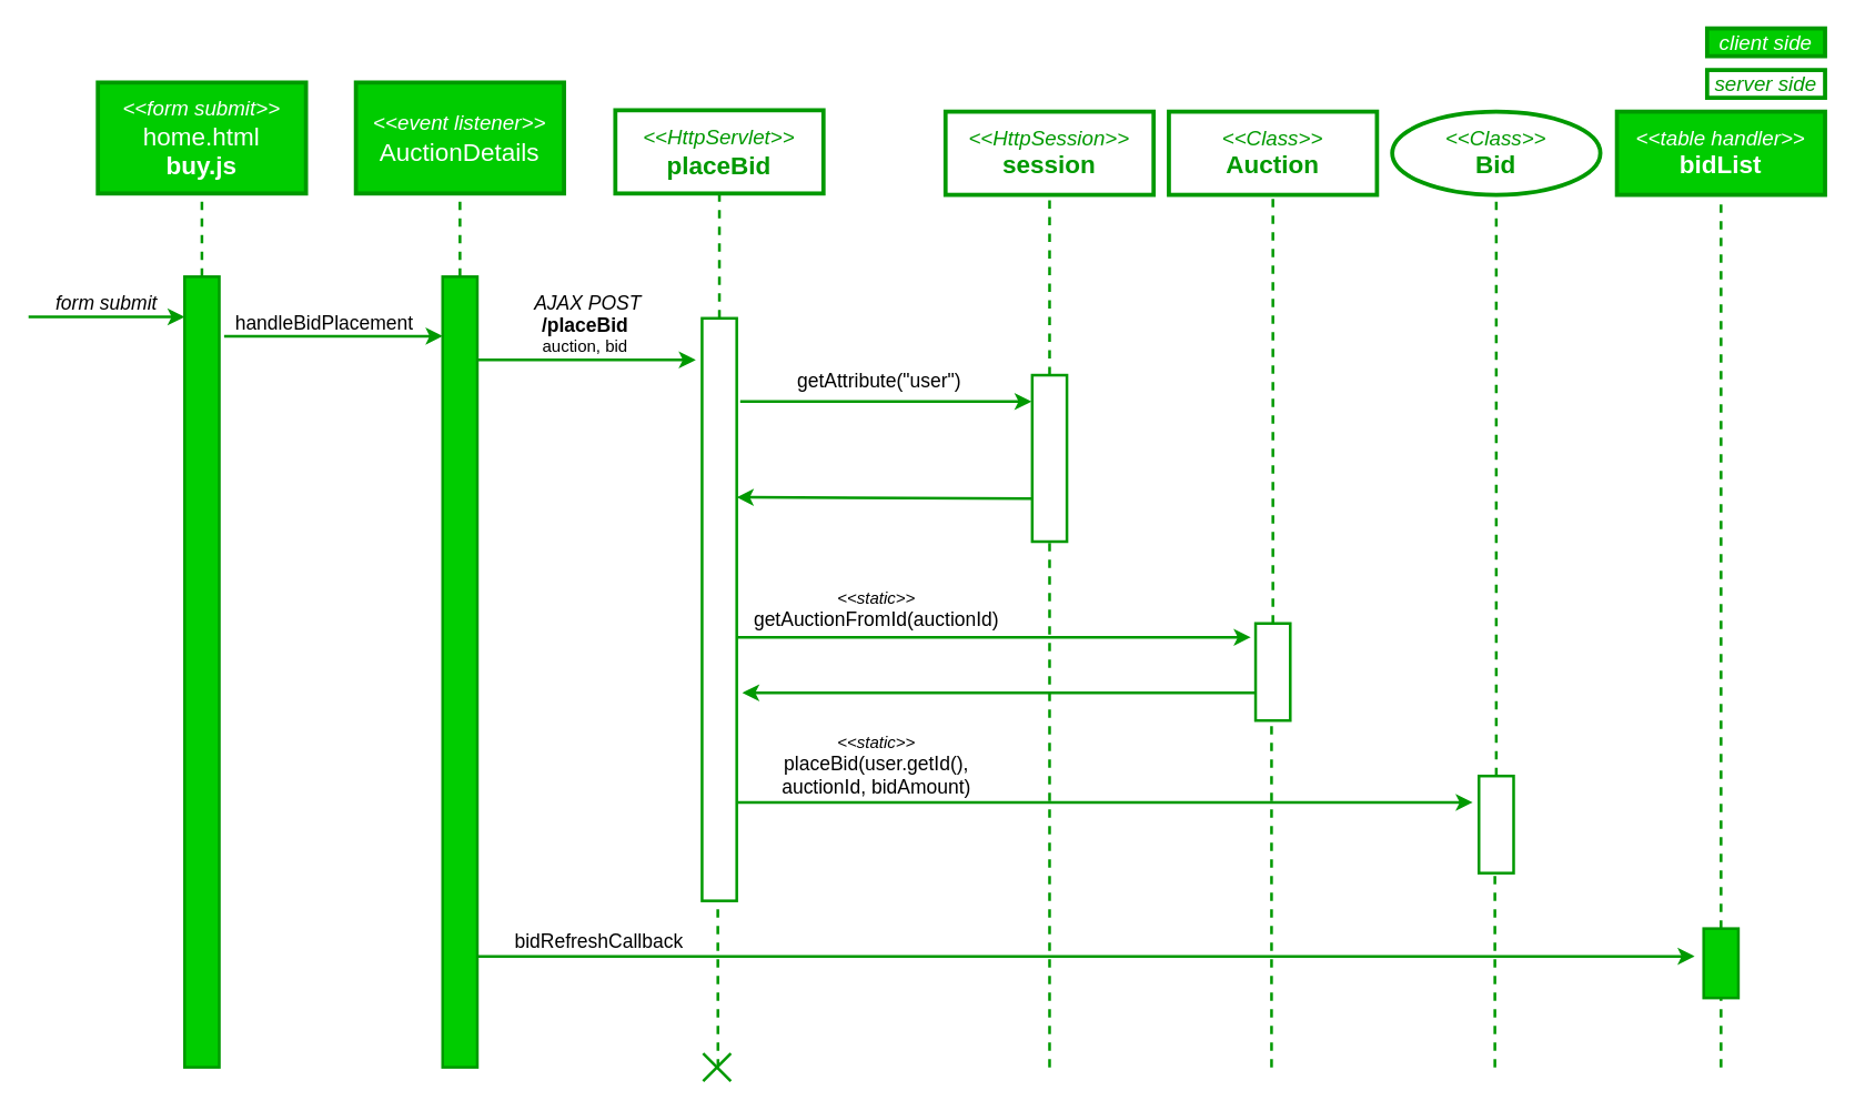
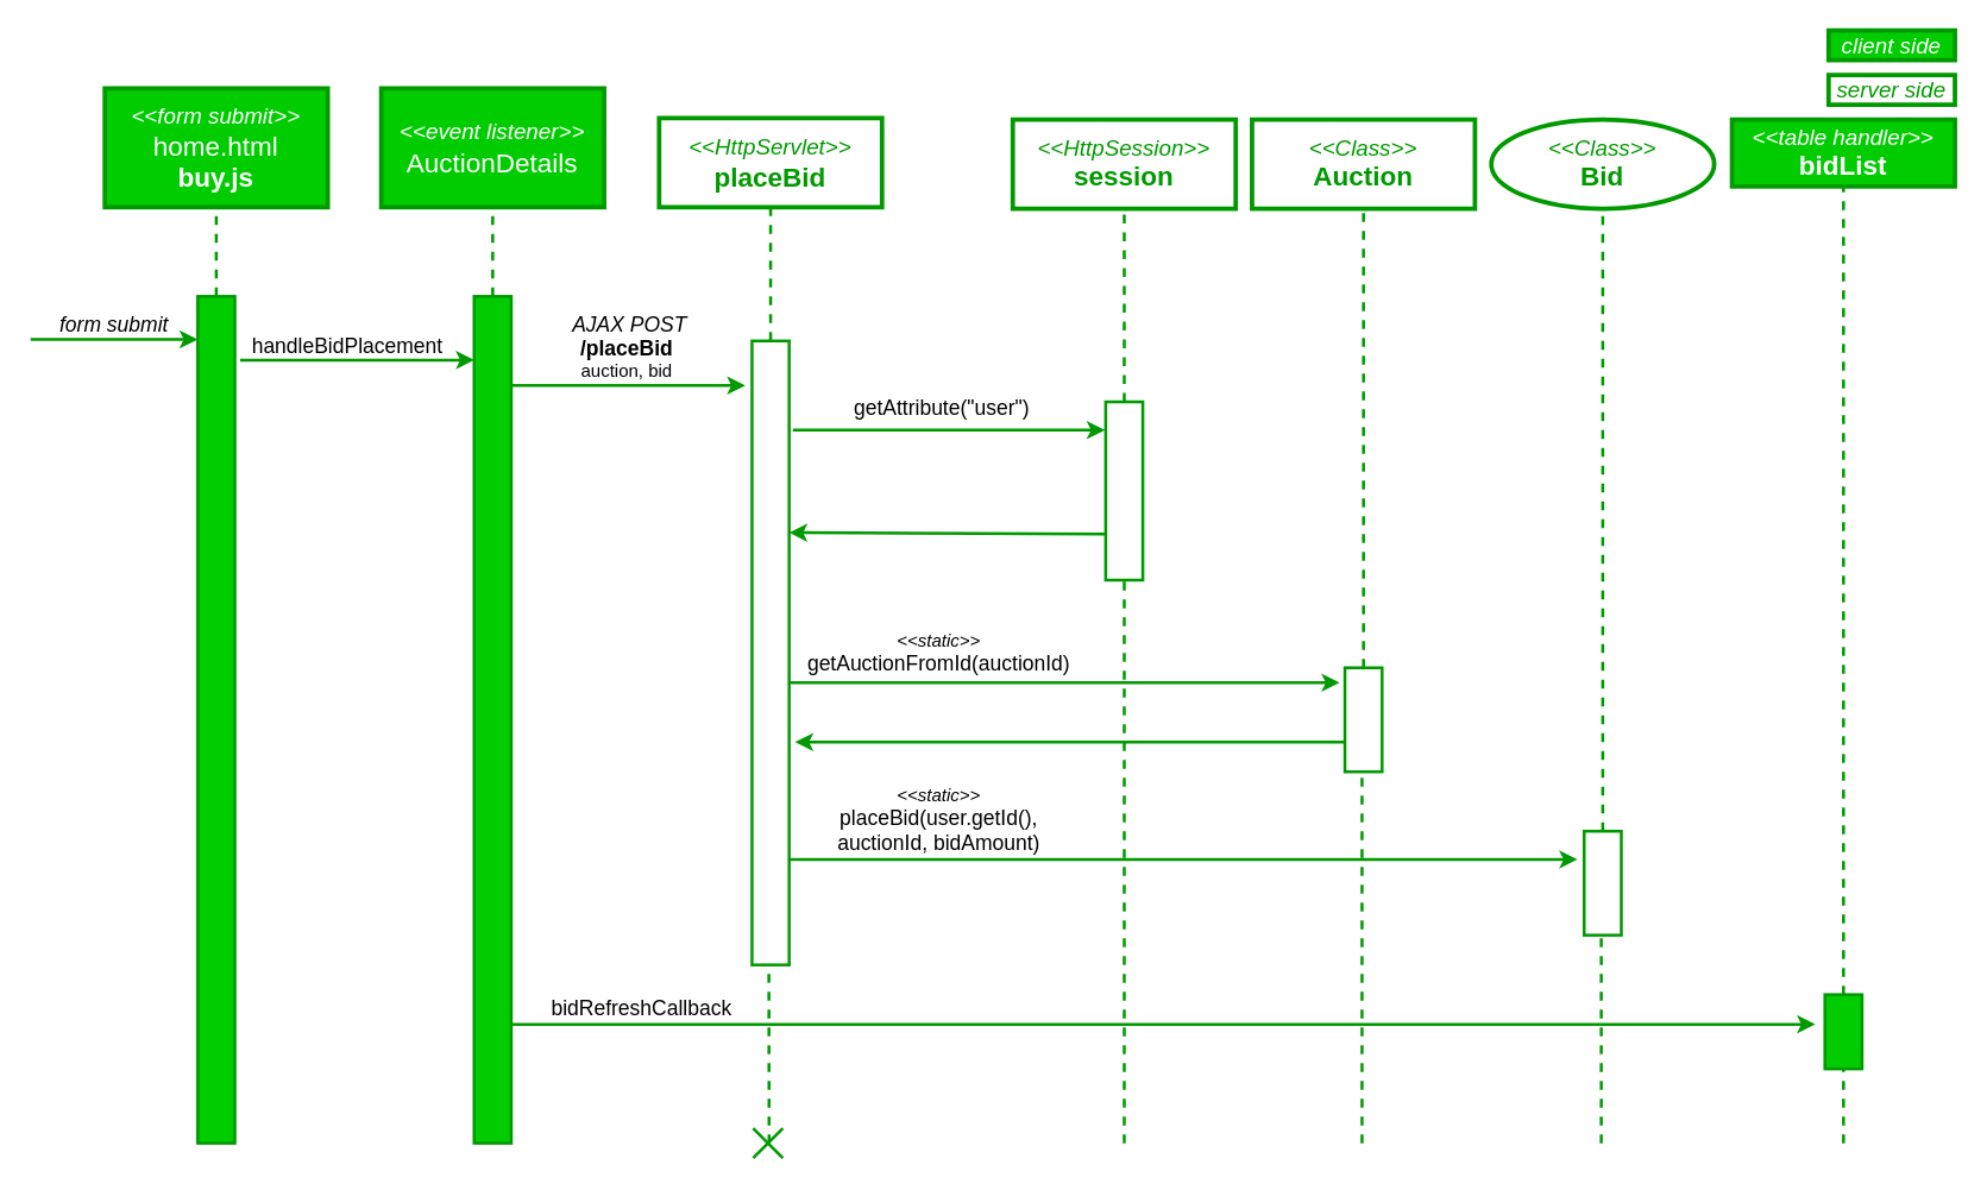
- <mxCell id="34" value="&lt;font color=&quot;#ffffff&quot;&gt;&lt;i style=&quot;&quot;&gt;&lt;font style=&quot;font-size: 15px;&quot;&gt;&amp;lt;&amp;lt;table handler&amp;gt;&amp;gt;&lt;/font&gt;&lt;/i&gt;&lt;br&gt;&lt;span style=&quot;font-size: 18px;&quot;&gt;&lt;b&gt;bidList&lt;/b&gt;&lt;/span&gt;&lt;br&gt;&lt;/font&gt;" style="rounded=0;whiteSpace=wrap;html=1;strokeWidth=3;fillColor=#00CC00;strokeColor=#009900;" parent="1" vertex="1"><mxGeometry x="1165" y="80" width="150" height="60" as="geometry" /></mxCell>
+ <mxCell id="34" value="&lt;font color=&quot;#ffffff&quot;&gt;&lt;i style=&quot;&quot;&gt;&lt;font style=&quot;font-size: 15px;&quot;&gt;&amp;lt;&amp;lt;table handler&amp;gt;&amp;gt;&lt;/font&gt;&lt;/i&gt;&lt;br&gt;&lt;span style=&quot;font-size: 18px;&quot;&gt;&lt;b&gt;bidList&lt;/b&gt;&lt;/span&gt;&lt;br&gt;&lt;/font&gt;" style="rounded=0;whiteSpace=wrap;html=1;strokeWidth=3;fillColor=#00CC00;strokeColor=#009900;" parent="1" vertex="1"><mxGeometry x="1165" y="80" width="150" height="45" as="geometry" /></mxCell>
